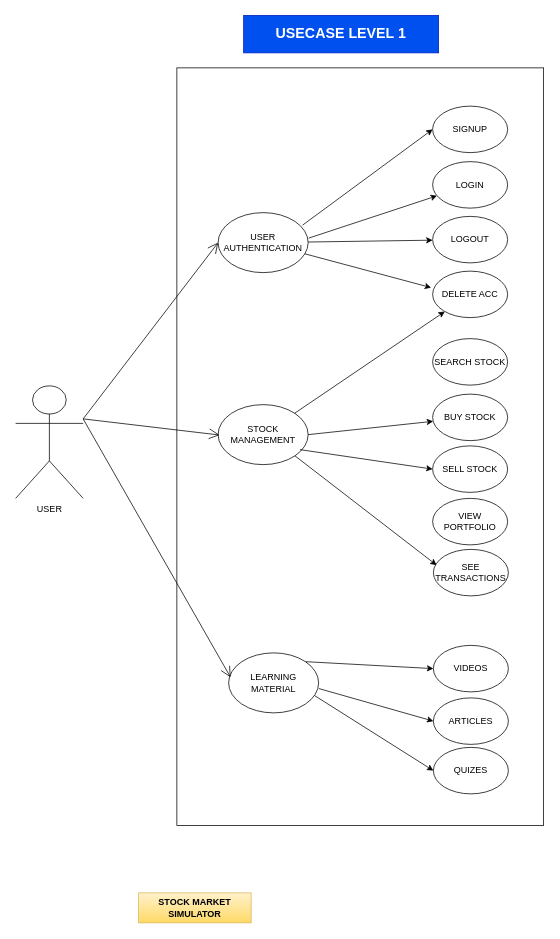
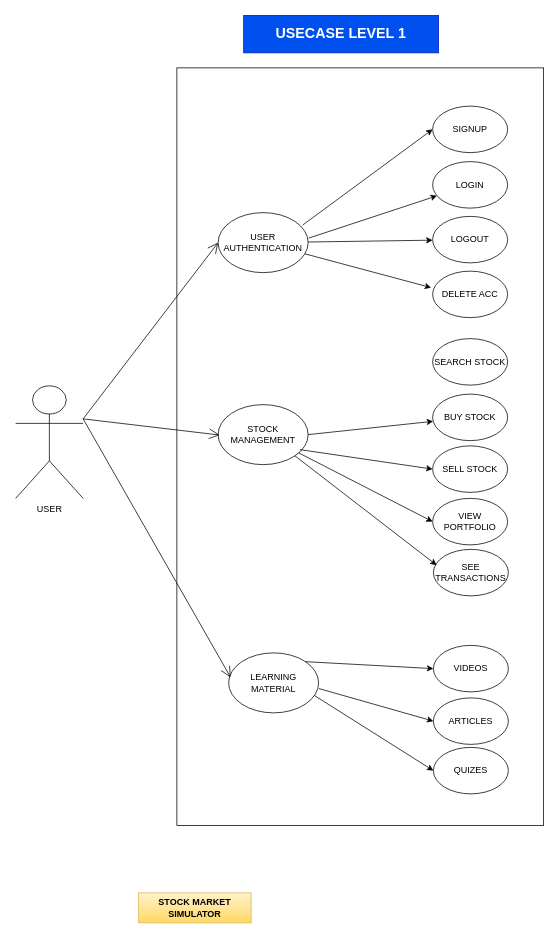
- <mxCell id="29" value="" style="endArrow=classic;html=1;rounded=0;" parent="1" source="6" target="15" edge="1"><mxGeometry width="50" height="50" relative="1" as="geometry"><mxPoint x="398" y="670" as="sourcePoint" /><mxPoint x="576" y="730" as="targetPoint" /></mxGeometry></mxCell>
+ <mxCell id="29" value="" style="endArrow=classic;html=1;rounded=0;entryX=0;entryY=0.5;entryDx=0;entryDy=0;" parent="1" source="6" target="19" edge="1"><mxGeometry width="50" height="50" relative="1" as="geometry"><mxPoint x="398" y="670" as="sourcePoint" /><mxPoint x="576" y="730" as="targetPoint" /></mxGeometry></mxCell>
